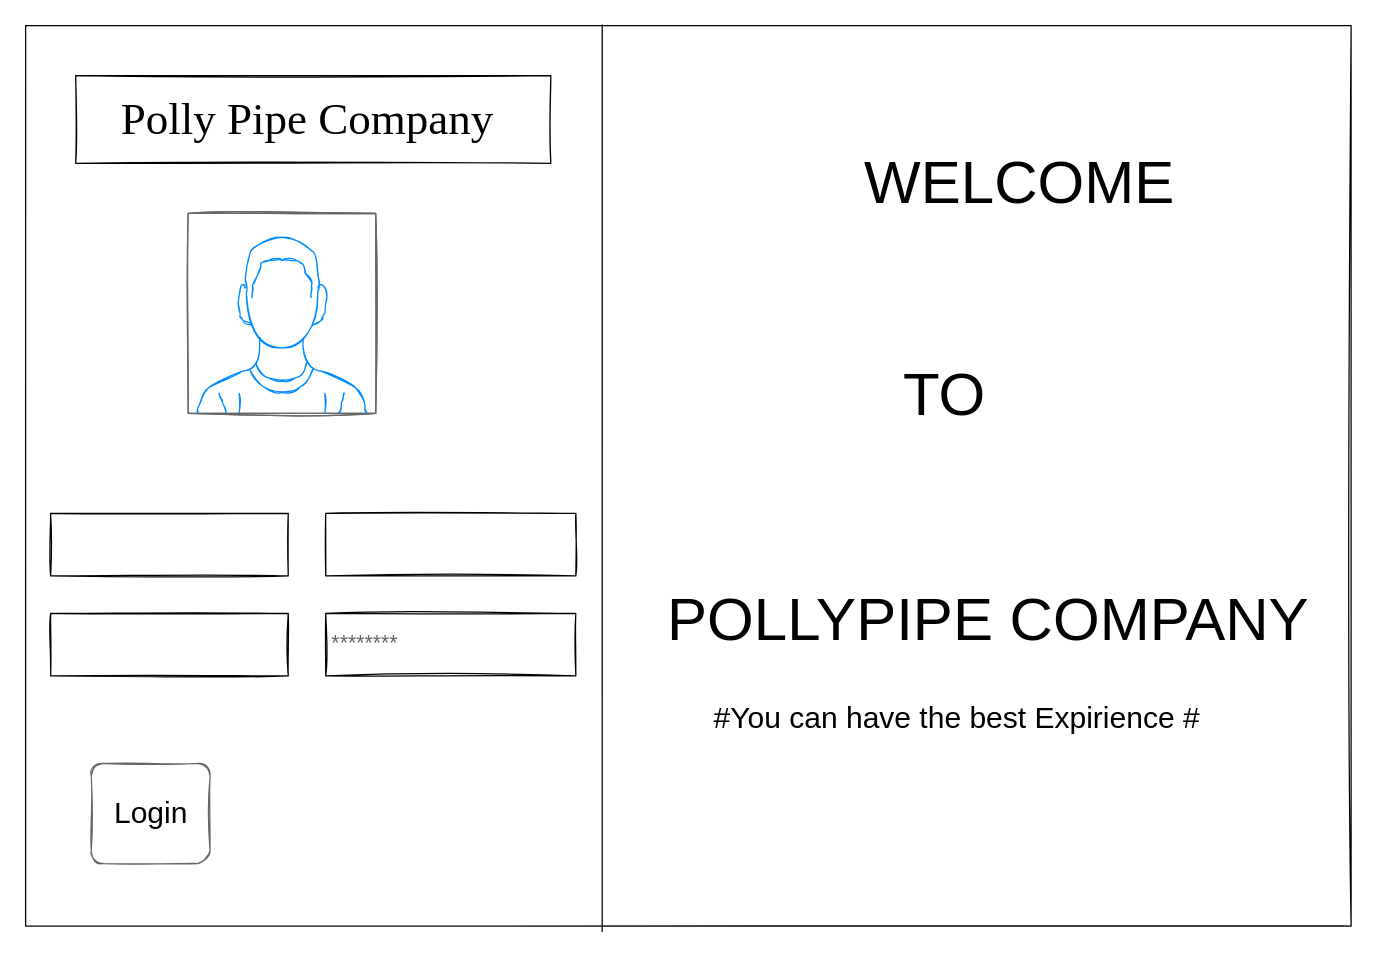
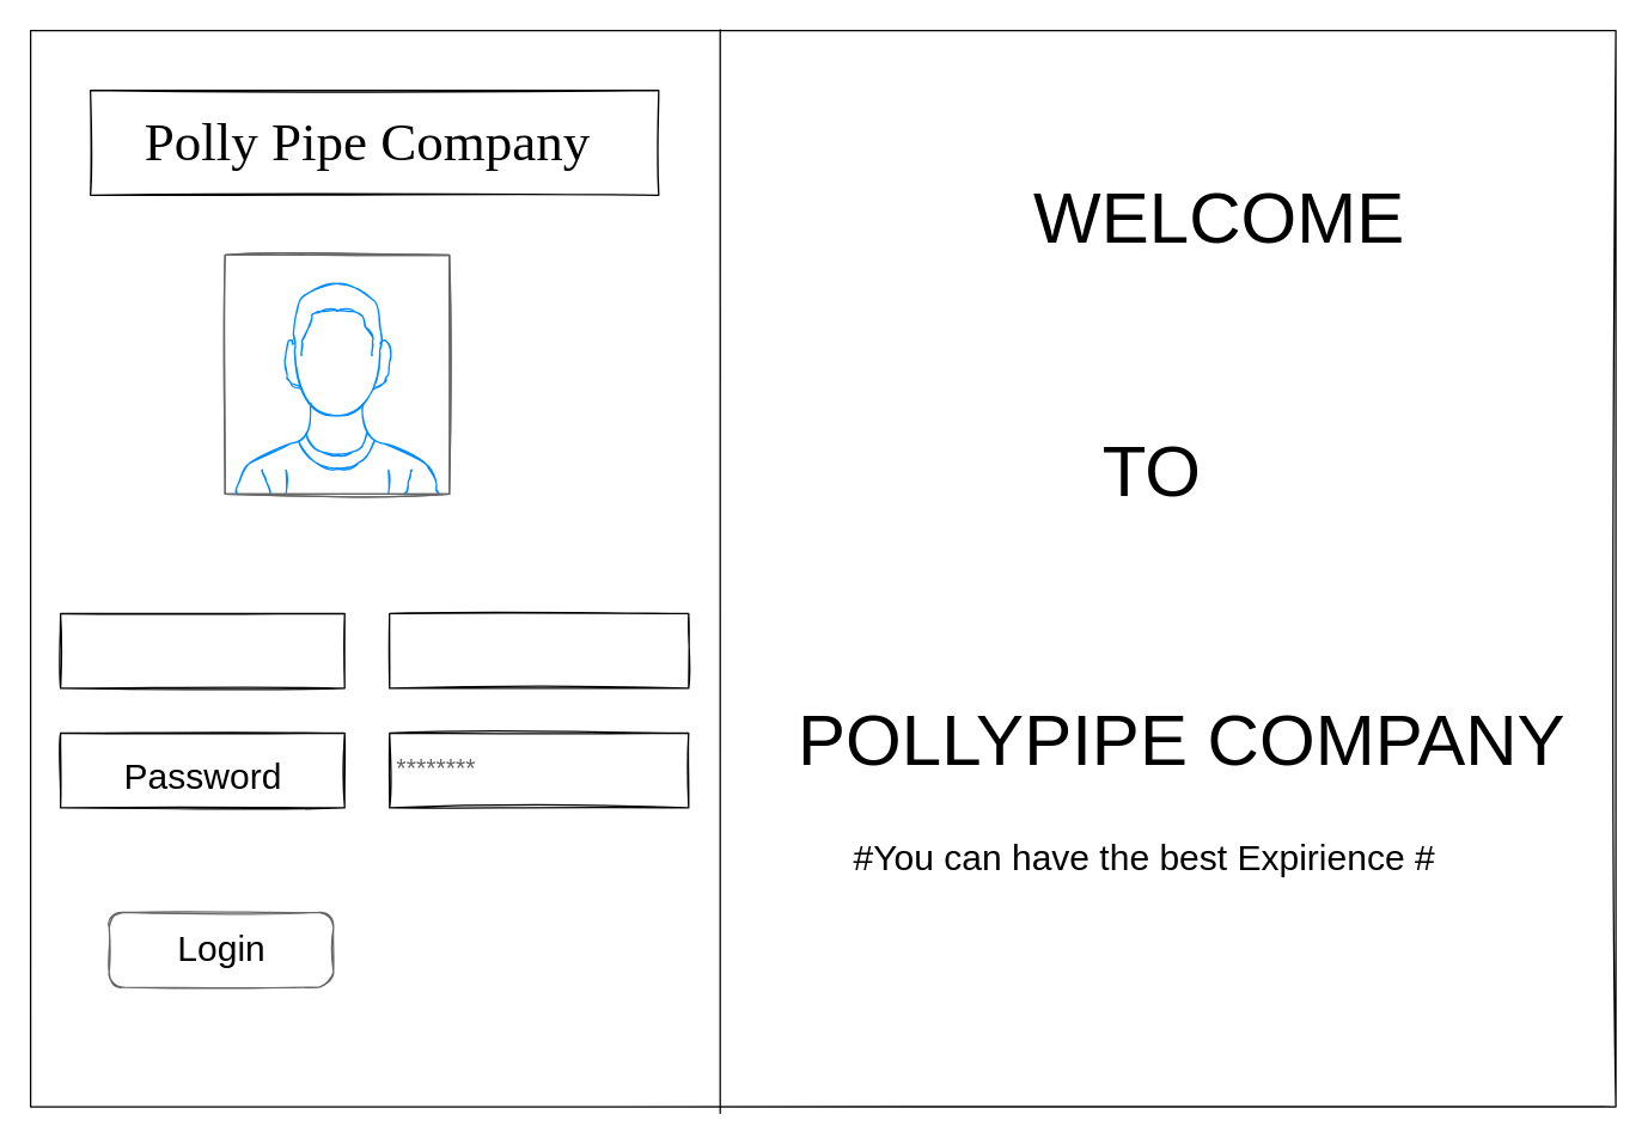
- <mxCell id="5" value="TO" style="text;html=1;strokeColor=none;fillColor=none;align=center;verticalAlign=middle;whiteSpace=wrap;rounded=0;sketch=1;fontSize=48;" vertex="1" parent="1"><mxGeometry x="725" y="300" width="60" height="30" as="geometry" /></mxCell>
+ <mxCell id="5" value="TO" style="text;html=1;strokeColor=none;fillColor=none;align=center;verticalAlign=middle;whiteSpace=wrap;rounded=0;sketch=1;fontSize=48;" vertex="1" parent="1"><mxGeometry x="740" y="300" width="60" height="30" as="geometry" /></mxCell>
+ <mxCell id="12" value="&lt;font style=&quot;font-size: 24px&quot;&gt;Password&lt;/font&gt;" style="text;html=1;strokeColor=none;fillColor=none;align=center;verticalAlign=middle;whiteSpace=wrap;rounded=0;sketch=1;fontSize=36;" vertex="1" parent="1"><mxGeometry x="72.5" y="490" width="125" height="50" as="geometry" /></mxCell>
- <mxCell id="15" value="&lt;font color=&quot;#000000&quot; style=&quot;font-size: 24px ; font-weight: normal&quot;&gt;Login&lt;/font&gt;" style="strokeWidth=1;shadow=0;dashed=0;align=center;html=1;shape=mxgraph.mockup.buttons.button;strokeColor=#666666;fontColor=#ffffff;mainText=;buttonStyle=round;fontSize=17;fontStyle=1;fillColor=none;whiteSpace=wrap;sketch=1;" vertex="1" parent="1"><mxGeometry x="72.5" y="610" width="95" height="80" as="geometry" /></mxCell>
+ <mxCell id="15" value="&lt;font color=&quot;#000000&quot; style=&quot;font-size: 24px ; font-weight: normal&quot;&gt;Login&lt;/font&gt;" style="strokeWidth=1;shadow=0;dashed=0;align=center;html=1;shape=mxgraph.mockup.buttons.button;strokeColor=#666666;fontColor=#ffffff;mainText=;buttonStyle=round;fontSize=17;fontStyle=1;fillColor=none;whiteSpace=wrap;sketch=1;" vertex="1" parent="1"><mxGeometry x="72.5" y="610" width="150" height="50" as="geometry" /></mxCell>
